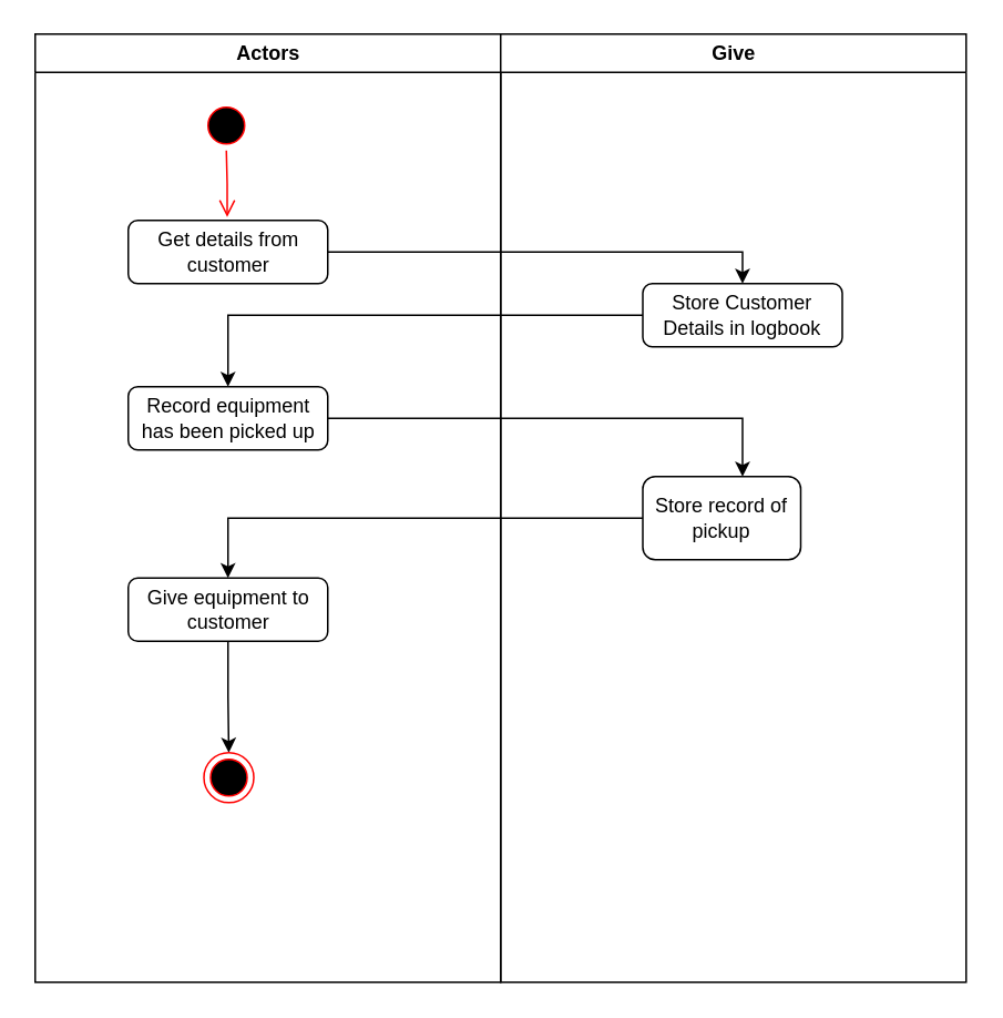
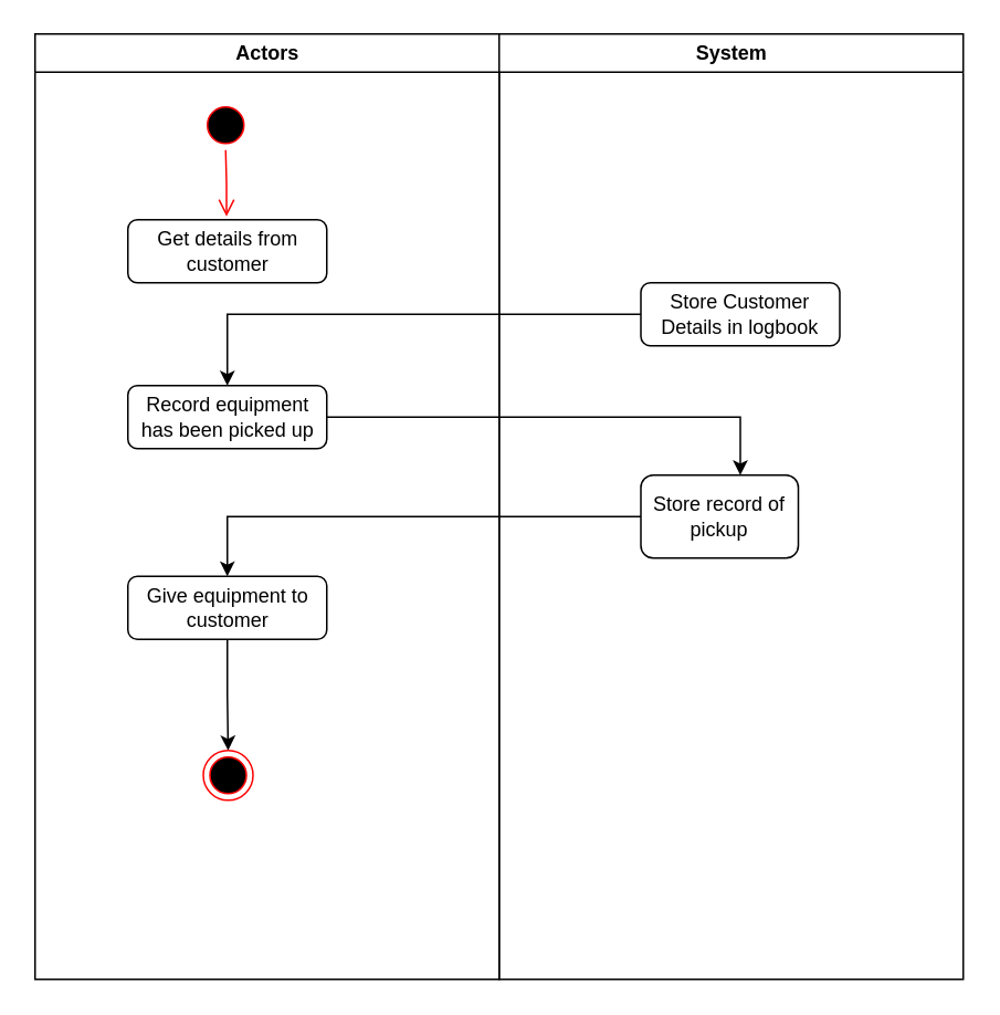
- <mxCell id="10" value="Give" style="swimlane;whiteSpace=wrap" parent="1" vertex="1"><mxGeometry x="300.5" y="20" width="280" height="570" as="geometry" /></mxCell>
+ <mxCell id="10" value="System" style="swimlane;whiteSpace=wrap" parent="1" vertex="1"><mxGeometry x="300.5" y="20" width="280" height="570" as="geometry" /></mxCell>
- <mxCell id="13" value="" style="edgeStyle=orthogonalEdgeStyle;rounded=0;orthogonalLoop=1;jettySize=auto;html=1;" edge="1" parent="1" source="5" target="11"><mxGeometry relative="1" as="geometry"><Array as="points"><mxPoint x="446" y="151" /></Array></mxGeometry></mxCell>
